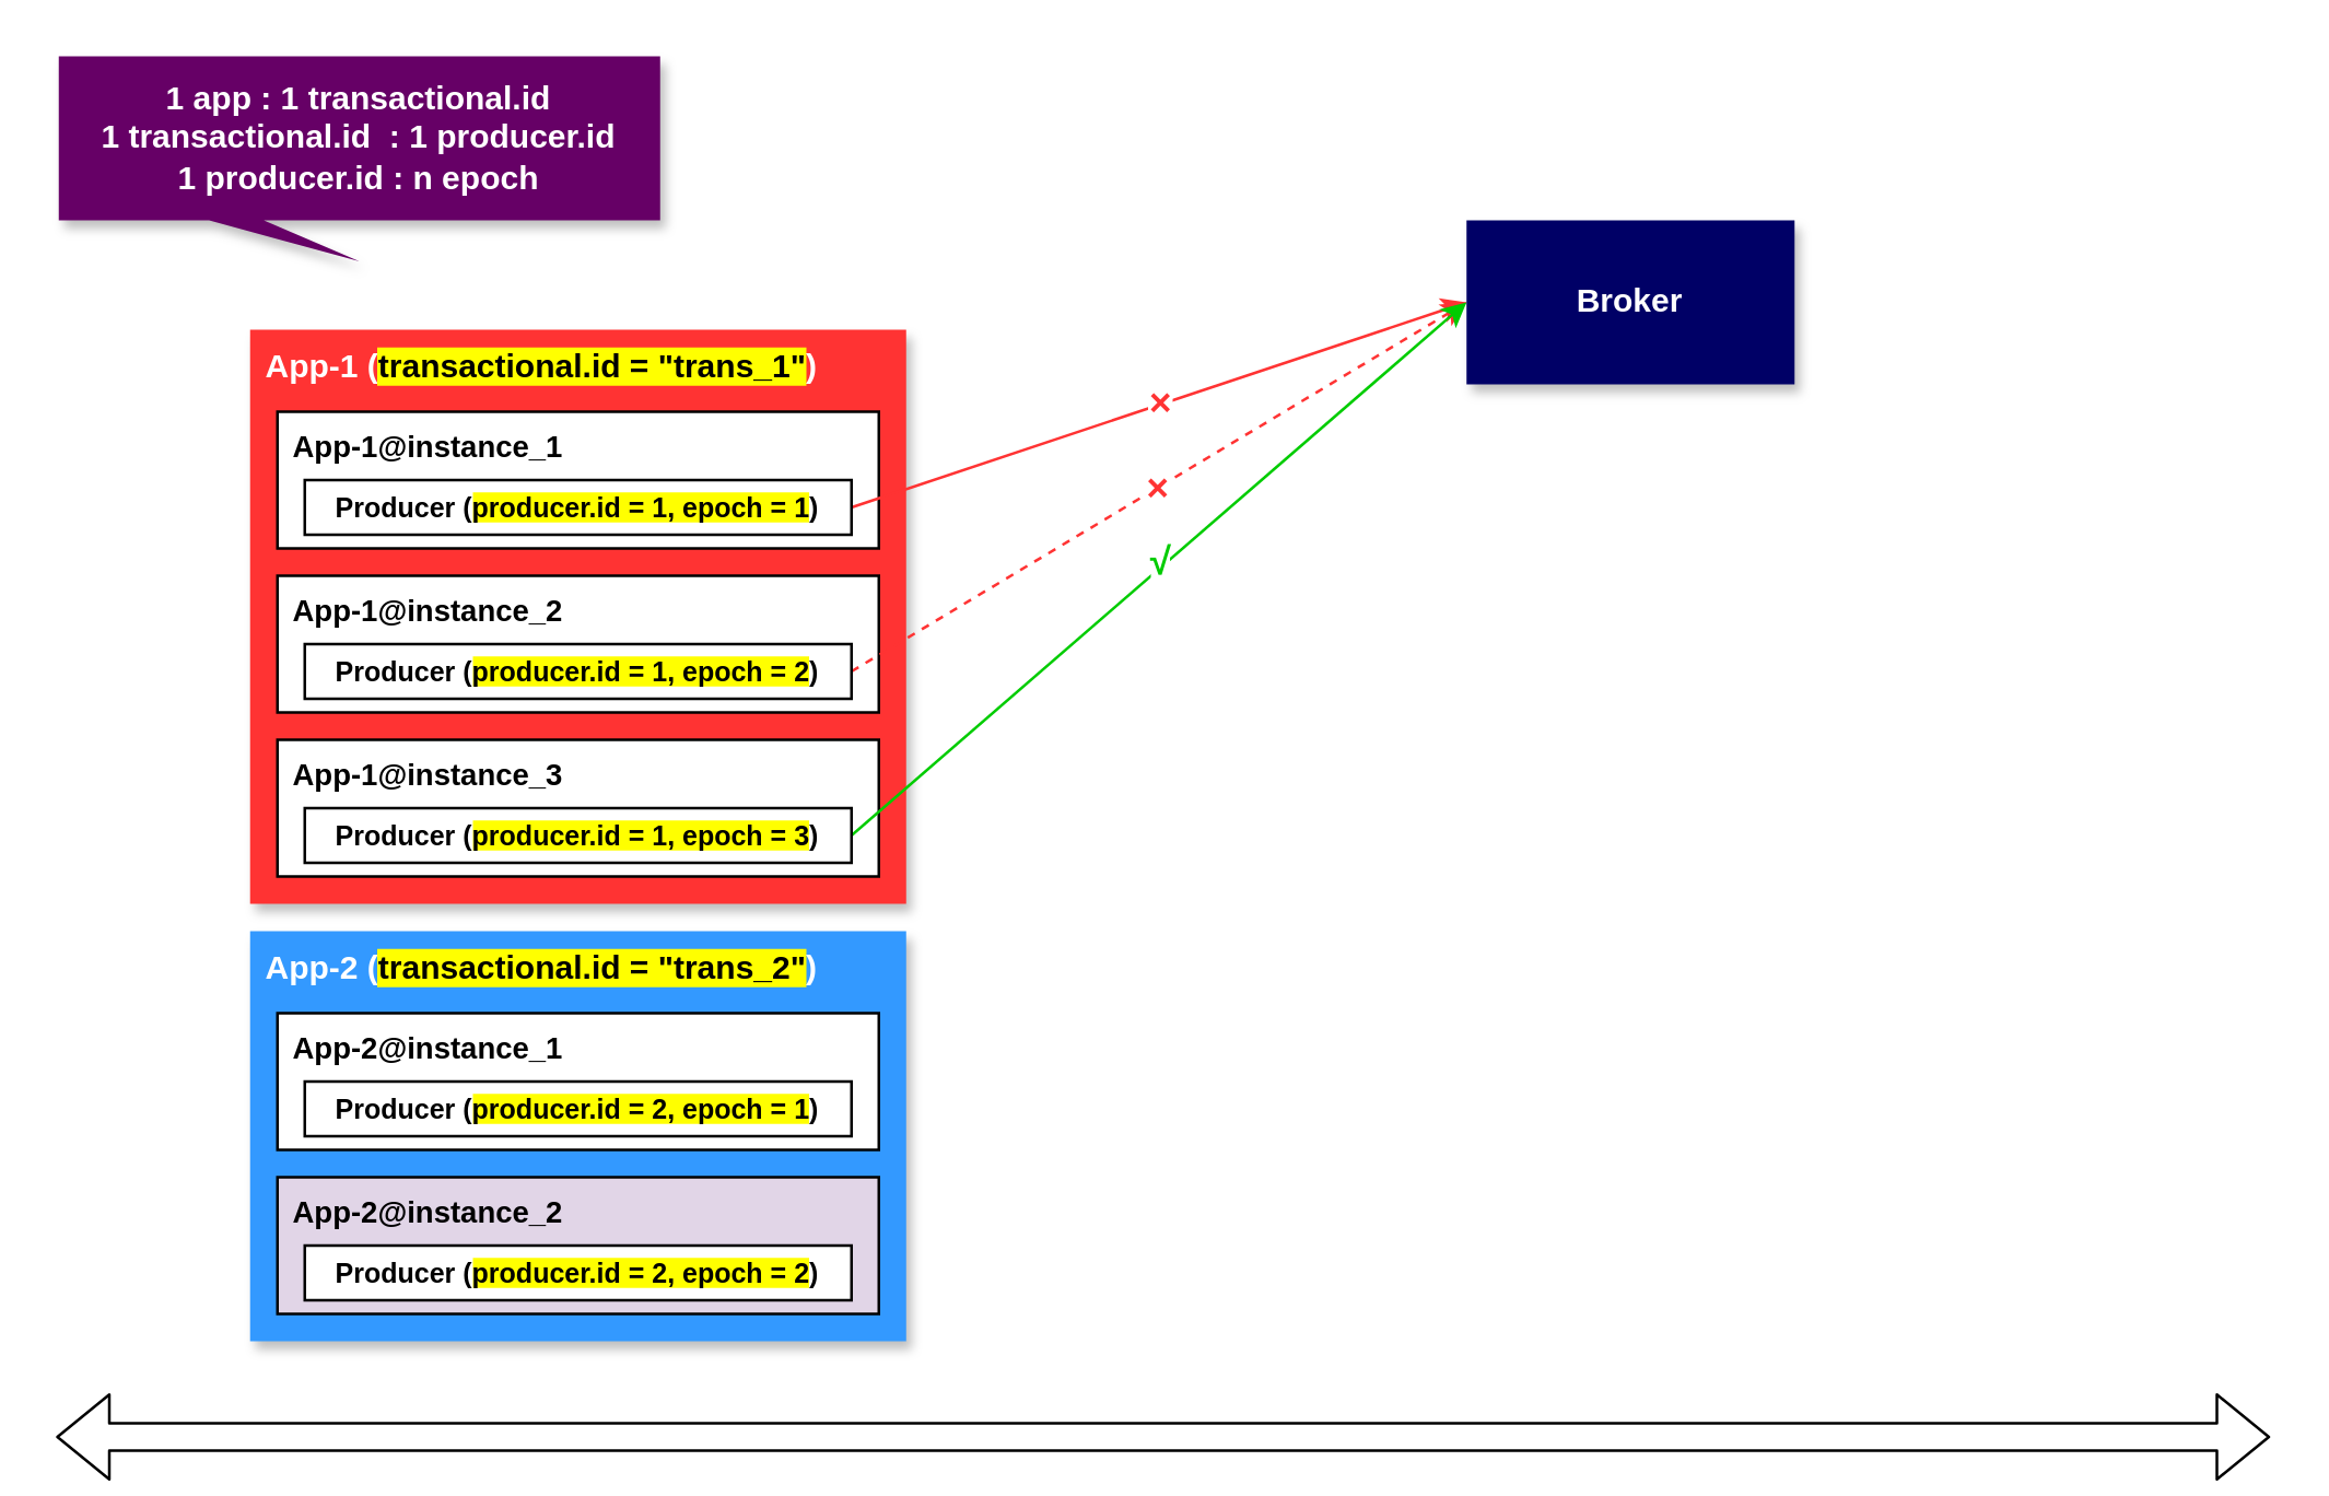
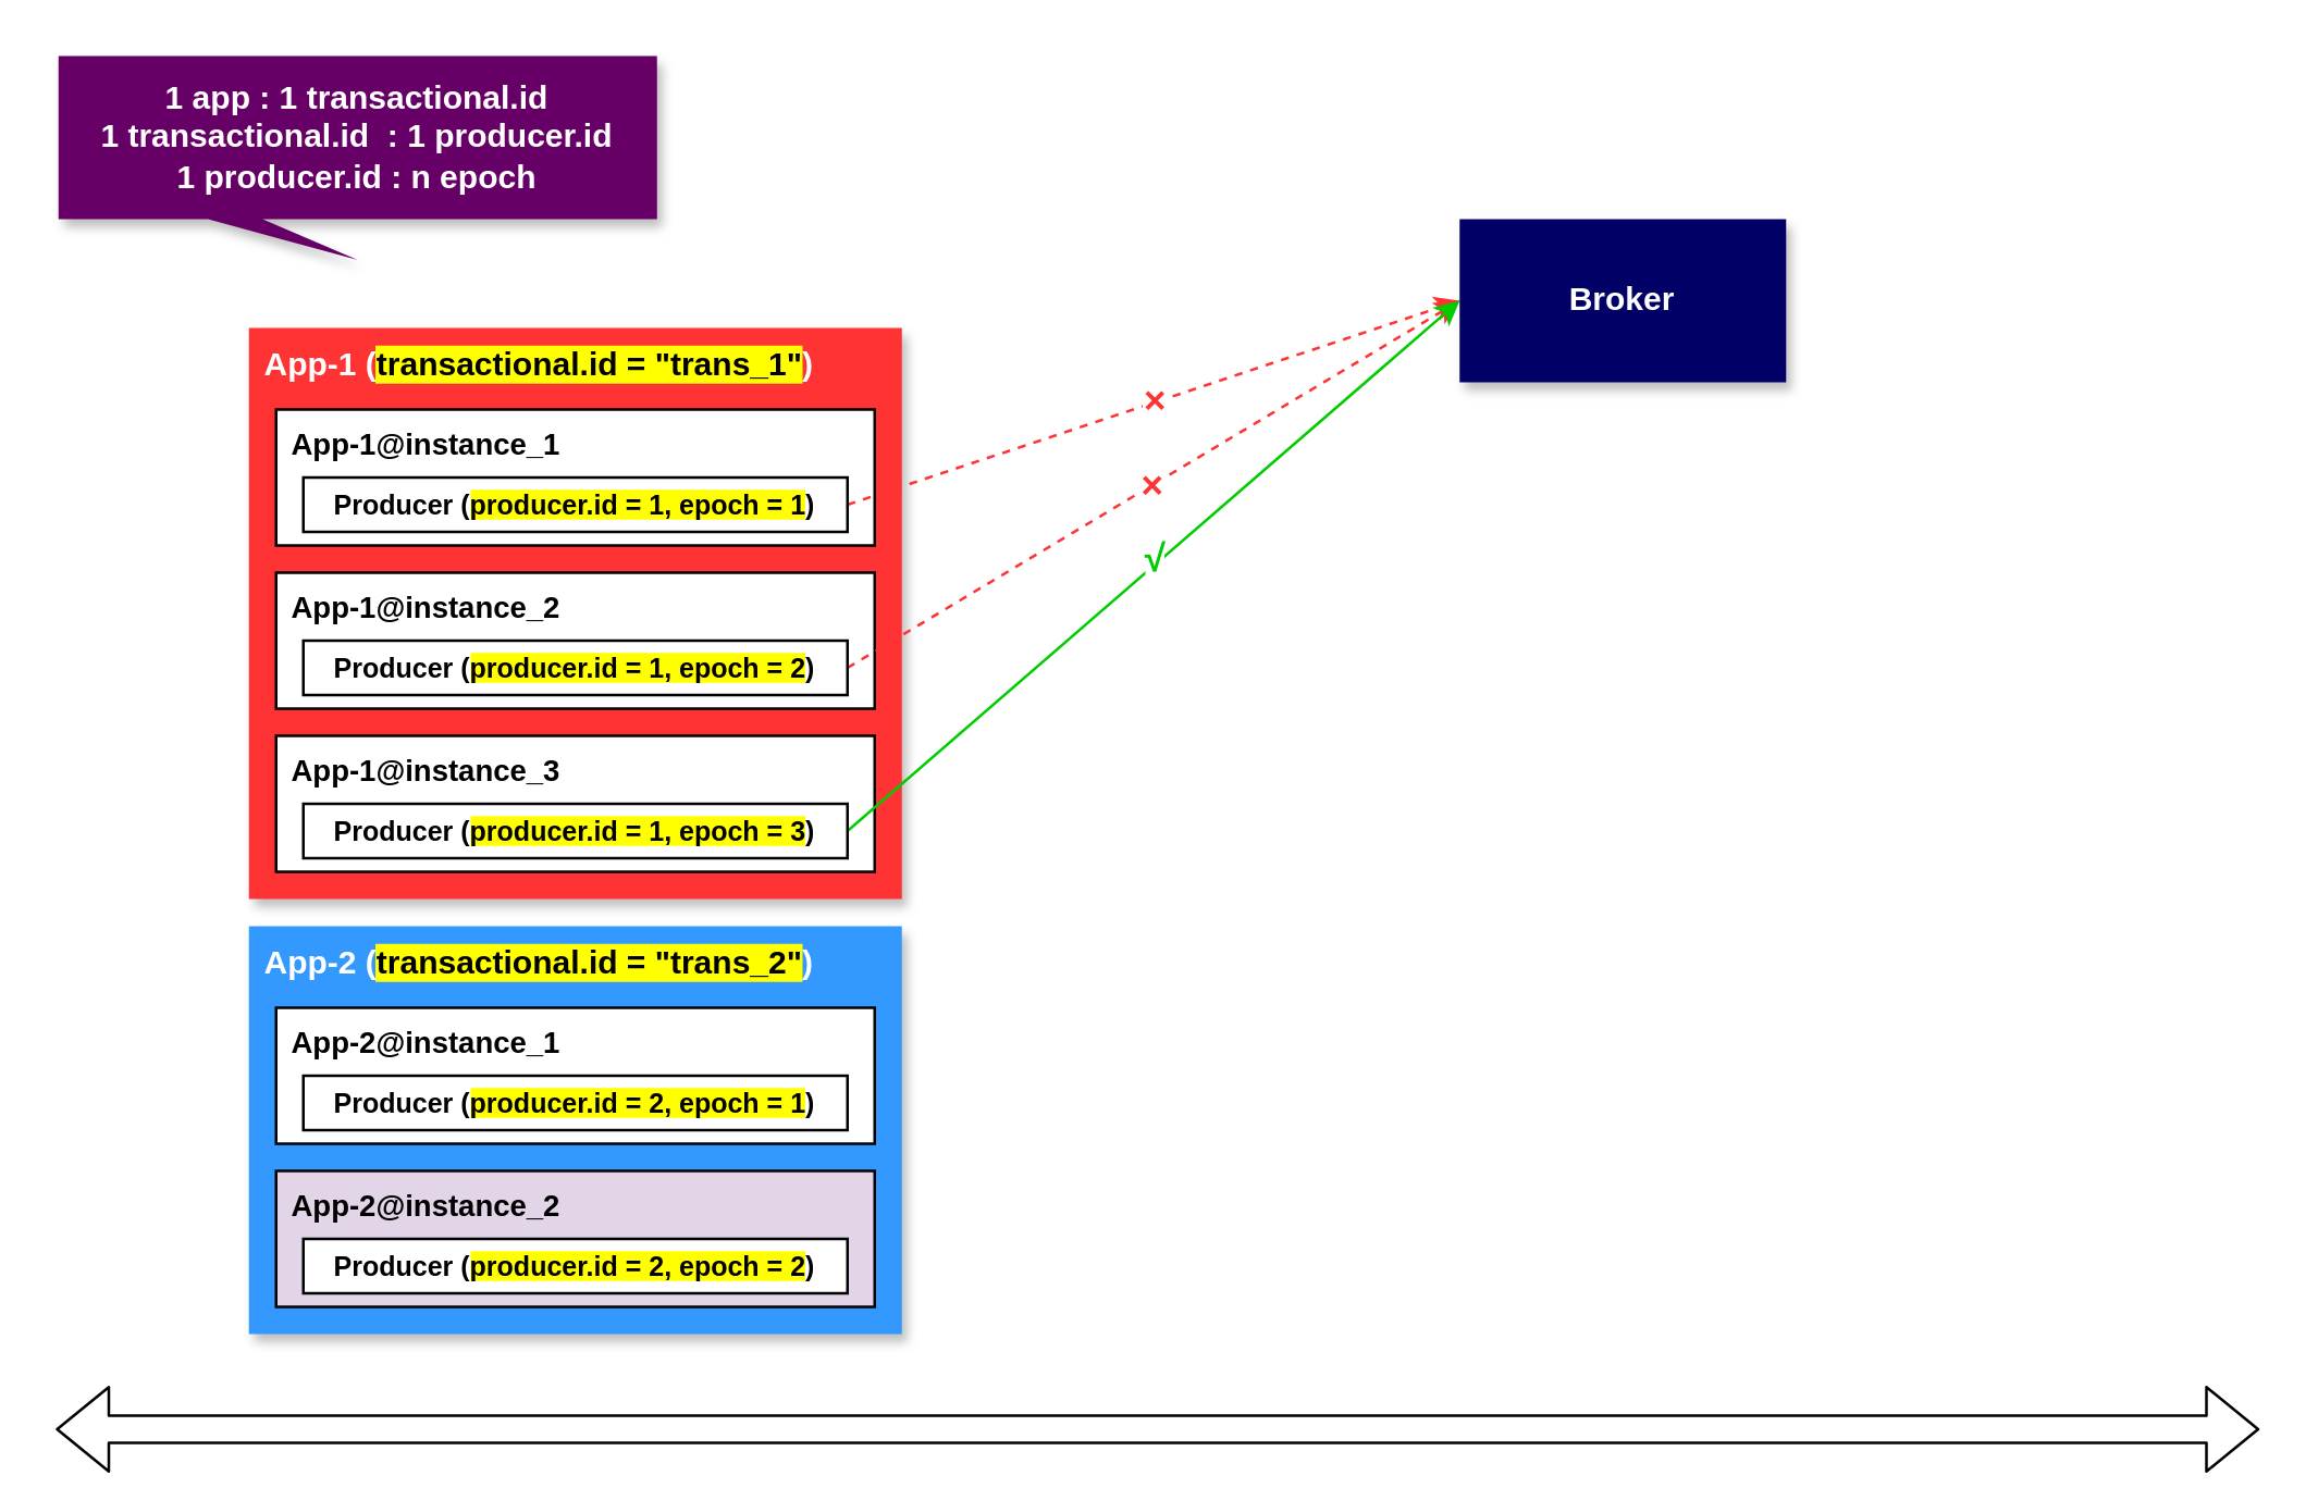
- <mxCell id="4" value="×" style="edgeStyle=none;html=1;exitX=1;exitY=0.5;exitDx=0;exitDy=0;entryX=0;entryY=0.5;entryDx=0;entryDy=0;fontSize=14;fontColor=#FF3333;strokeColor=#FF3333;dashed=0;fontStyle=1;" edge="1" parent="1" source="5" target="17"><mxGeometry relative="1" as="geometry" /></mxCell>
+ <mxCell id="4" value="×" style="edgeStyle=none;html=1;exitX=1;exitY=0.5;exitDx=0;exitDy=0;entryX=0;entryY=0.5;entryDx=0;entryDy=0;fontSize=14;fontColor=#FF3333;strokeColor=#FF3333;dashed=1;fontStyle=1" edge="1" parent="1" source="5" target="17"><mxGeometry relative="1" as="geometry" /></mxCell>
